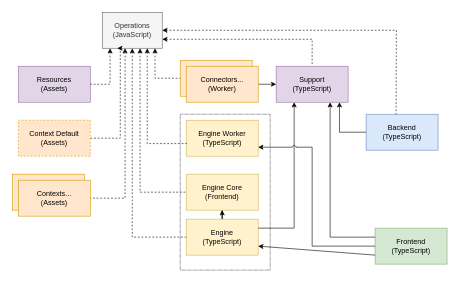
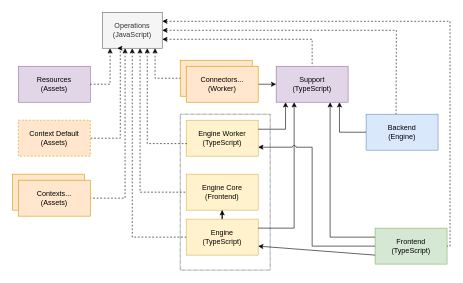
+ <mxCell id="21" value="" style="endArrow=none;html=1;rounded=0;exitX=1;exitY=0.25;exitDx=0;exitDy=0;entryX=1;entryY=0.5;entryDx=0;entryDy=0;startArrow=classic;startFill=1;endFill=0;edgeStyle=orthogonalEdgeStyle;exitPerimeter=0;jumpStyle=arc;dashed=1;" parent="1" source="2" target="17" edge="1"><mxGeometry width="50" height="50" relative="1" as="geometry"><mxPoint x="300" y="140" as="sourcePoint" /><mxPoint x="930" y="320" as="targetPoint" /><Array as="points"><mxPoint x="750" y="35" /><mxPoint x="750" y="410" /></Array></mxGeometry></mxCell>
+ <mxCell id="25" value="" style="endArrow=classic;html=1;rounded=0;entryX=0.13;entryY=1;entryDx=0;entryDy=0;entryPerimeter=0;exitX=1;exitY=0.25;exitDx=0;exitDy=0;edgeStyle=orthogonalEdgeStyle;jumpStyle=arc;" parent="1" source="12" target="24" edge="1"><mxGeometry width="50" height="50" relative="1" as="geometry"><mxPoint x="510" y="230" as="sourcePoint" /><mxPoint x="600" y="190" as="targetPoint" /></mxGeometry></mxCell>
- <mxCell id="16" value="Backend&lt;br style=&quot;border-color: var(--border-color);&quot;&gt;(TypeScript)" style="rounded=0;whiteSpace=wrap;html=1;fillColor=#dae8fc;strokeColor=#6c8ebf;" parent="1" vertex="1"><mxGeometry x="610" y="190" width="120" height="60" as="geometry" /></mxCell>
+ <mxCell id="16" value="Backend&lt;br style=&quot;border-color: var(--border-color);&quot;&gt;(Engine)" style="rounded=0;whiteSpace=wrap;html=1;fillColor=#dae8fc;strokeColor=#6c8ebf;" parent="1" vertex="1"><mxGeometry x="610" y="190" width="120" height="60" as="geometry" /></mxCell>
